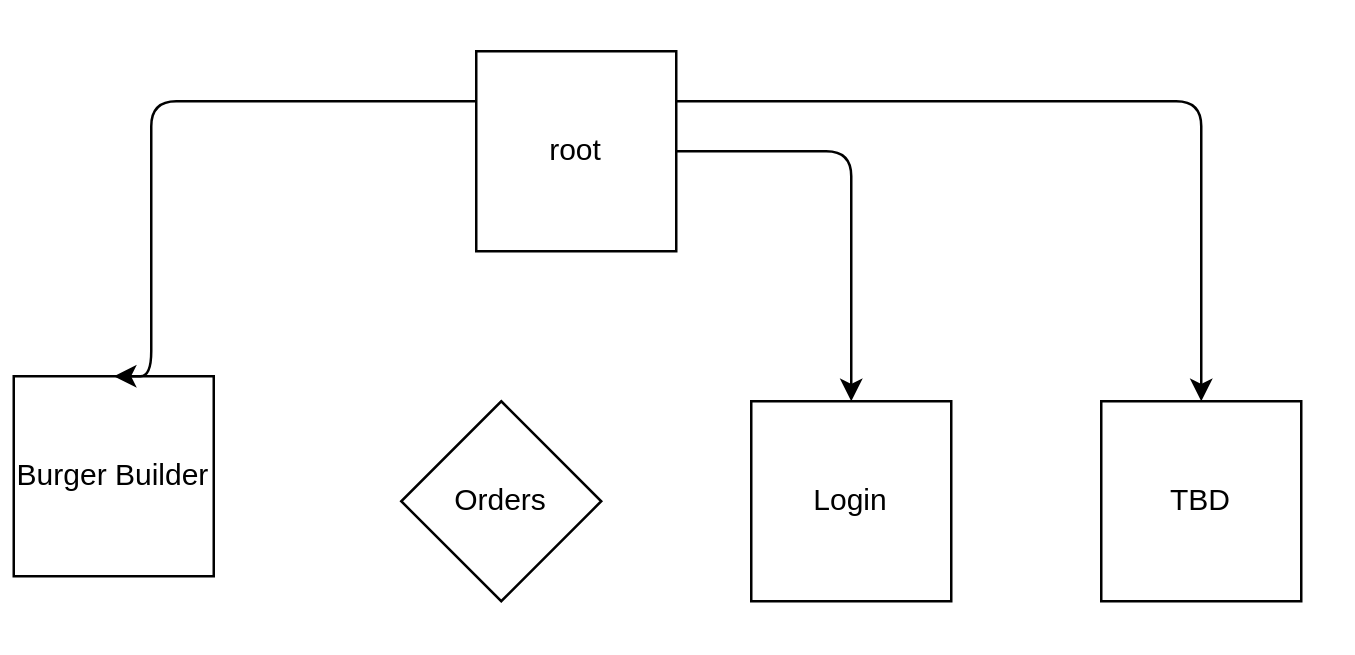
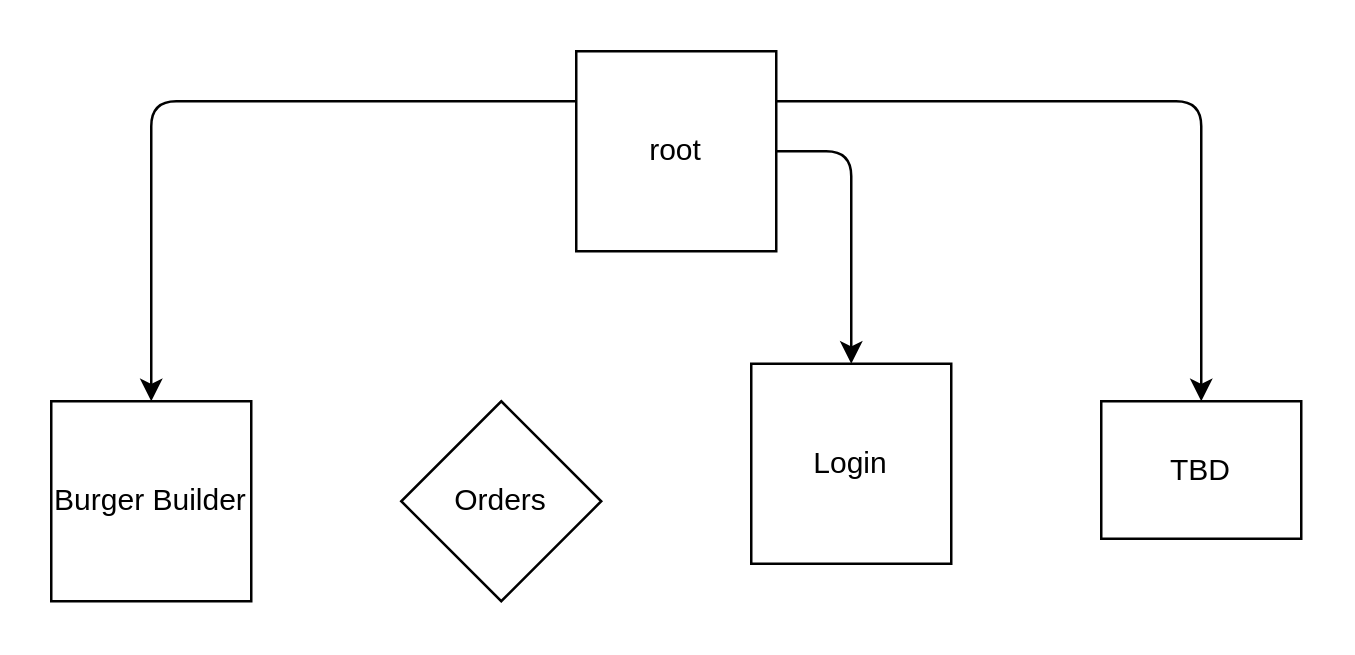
- <mxCell id="2" value="root" style="whiteSpace=wrap;html=1;aspect=fixed;" vertex="1" parent="1"><mxGeometry x="190" y="20" width="80" height="80" as="geometry" /></mxCell>
+ <mxCell id="2" value="root" style="whiteSpace=wrap;html=1;aspect=fixed;" vertex="1" parent="1"><mxGeometry x="230" y="20" width="80" height="80" as="geometry" /></mxCell>
- <mxCell id="6" value="Burger Builder" style="whiteSpace=wrap;html=1;aspect=fixed;" vertex="1" parent="1"><mxGeometry x="5" y="150" width="80" height="80" as="geometry" /></mxCell>
+ <mxCell id="6" value="Burger Builder" style="whiteSpace=wrap;html=1;aspect=fixed;" vertex="1" parent="1"><mxGeometry x="20" y="160" width="80" height="80" as="geometry" /></mxCell>
- <mxCell id="4" value="Login" style="whiteSpace=wrap;html=1;aspect=fixed;" vertex="1" parent="1"><mxGeometry x="300" y="160" width="80" height="80" as="geometry" /></mxCell>
+ <mxCell id="4" value="Login" style="whiteSpace=wrap;html=1;aspect=fixed;" vertex="1" parent="1"><mxGeometry x="300" y="145" width="80" height="80" as="geometry" /></mxCell>
- <mxCell id="3" value="TBD" style="whiteSpace=wrap;html=1;aspect=fixed;" vertex="1" parent="1"><mxGeometry x="440" y="160" width="80" height="80" as="geometry" /></mxCell>
+ <mxCell id="3" value="TBD" style="whiteSpace=wrap;html=1;aspect=fixed;" vertex="1" parent="1"><mxGeometry x="440" y="160" width="80" height="55" as="geometry" /></mxCell>
